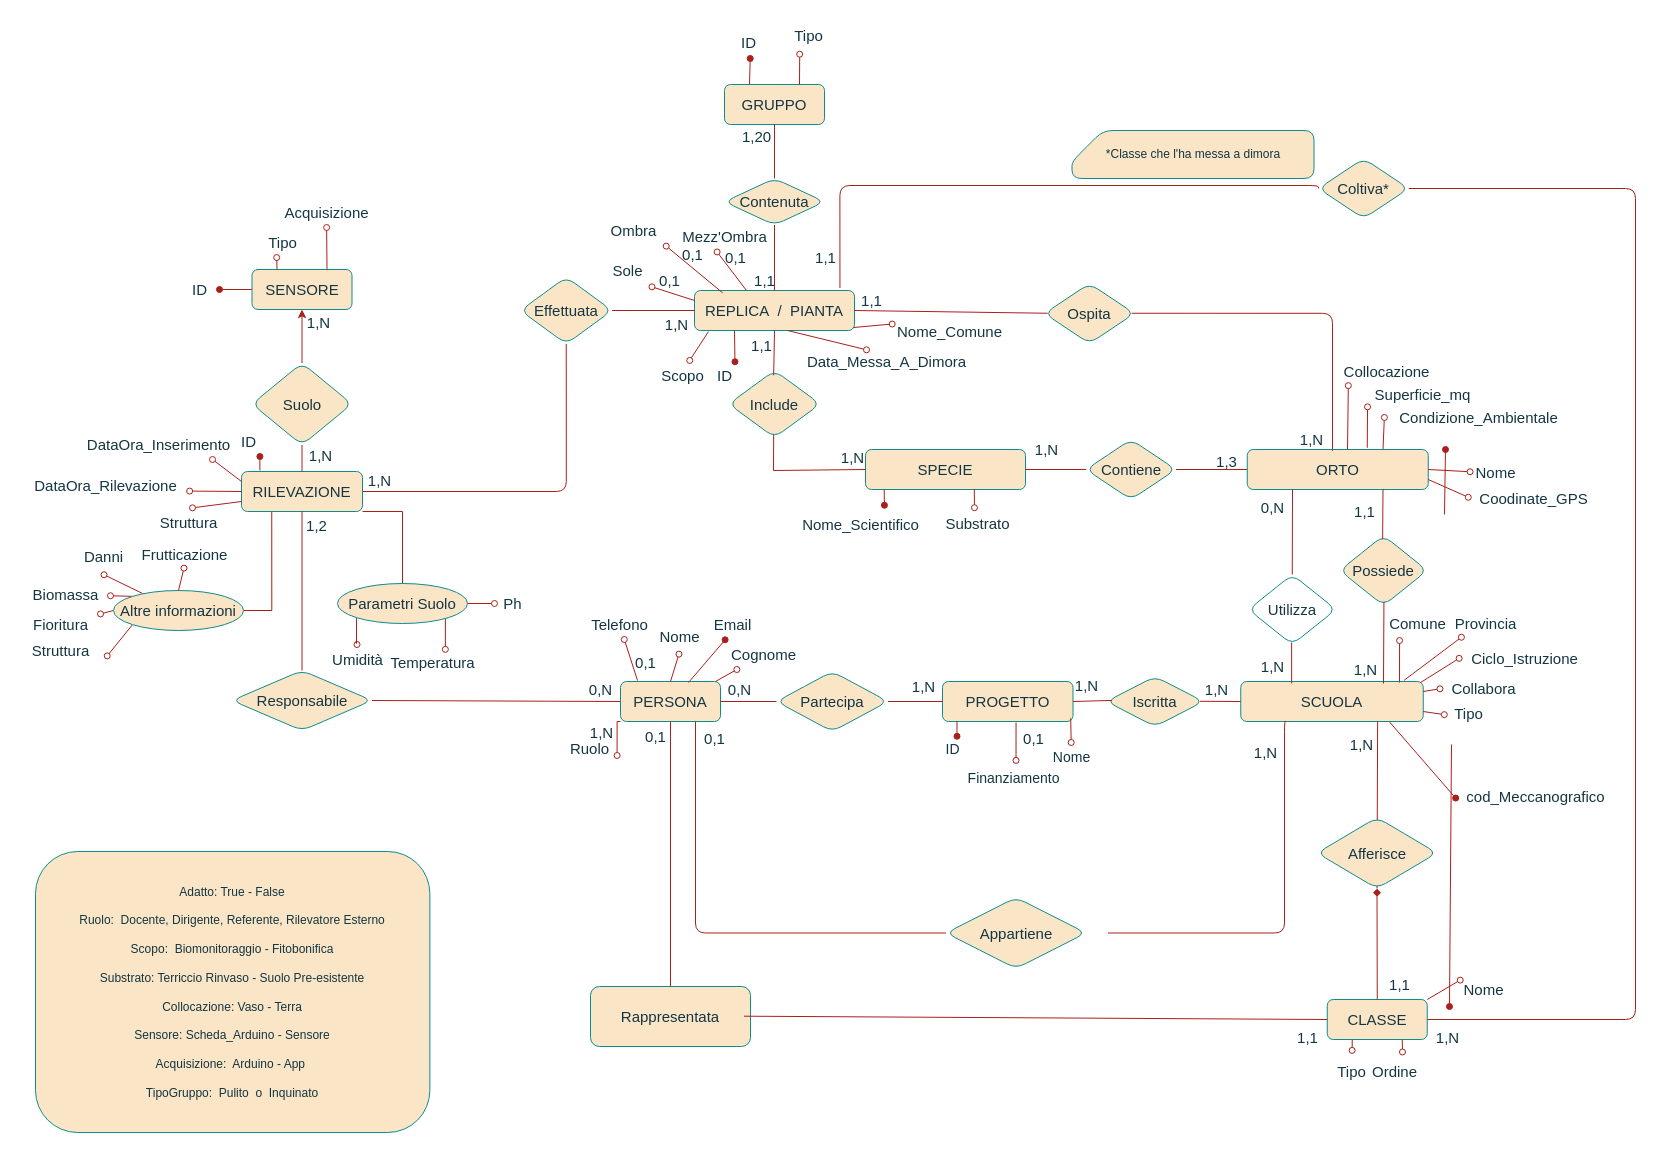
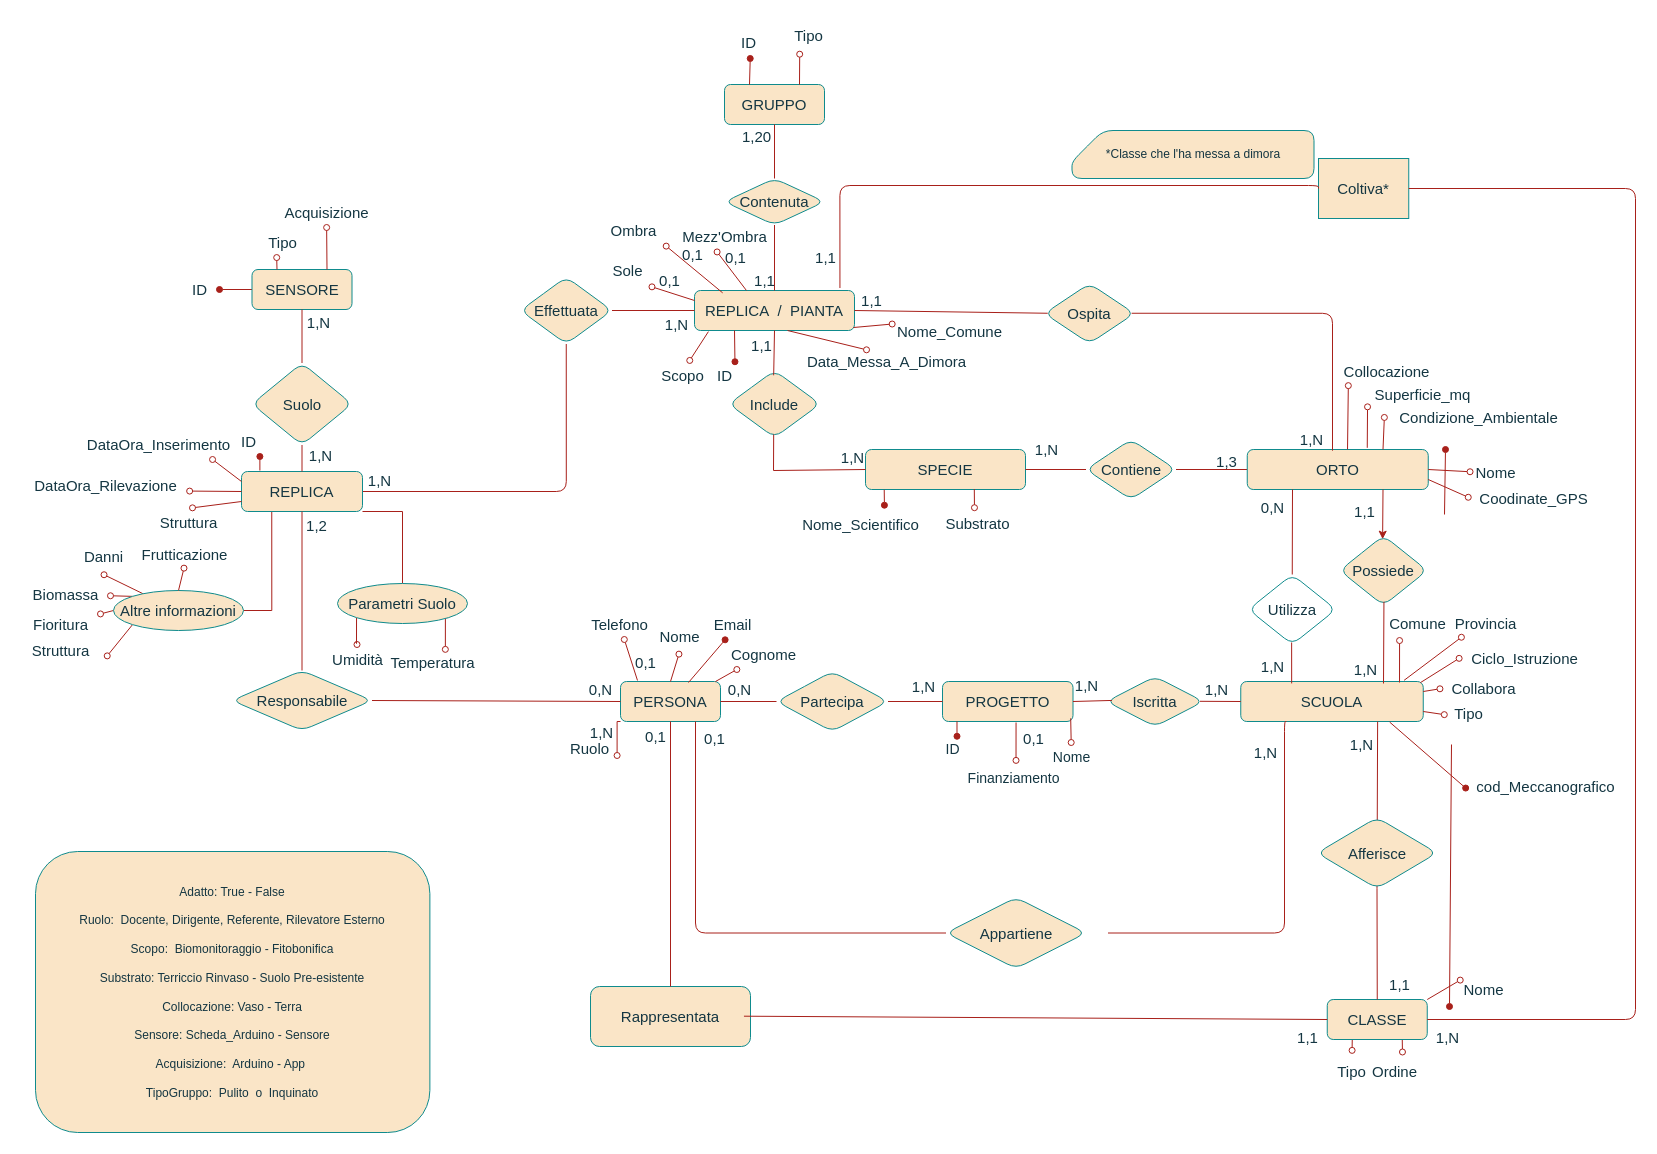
- <mxCell id="41" value="Coltiva*" style="rhombus;whiteSpace=wrap;html=1;fontSize=15;labelBackgroundColor=none;rounded=1;fillColor=#FAE5C7;strokeColor=#0F8B8D;fontColor=#143642;" parent="1" vertex="1"><mxGeometry x="1318" y="158" width="90.25" height="60" as="geometry" /></mxCell>
+ <mxCell id="41" value="Coltiva*" style="whiteSpace=wrap;html=1;fontSize=15;labelBackgroundColor=none;fillColor=#FAE5C7;strokeColor=#0F8B8D;fontColor=#143642;rounded=0;" parent="1" vertex="1"><mxGeometry x="1318" y="158" width="90.25" height="60" as="geometry" /></mxCell>
- <mxCell id="52" value="" style="endArrow=classic;html=1;rounded=0;entryX=0.5;entryY=1;entryDx=0;entryDy=0;entryPerimeter=0;exitX=0.5;exitY=0;exitDx=0;exitDy=0;labelBackgroundColor=none;strokeColor=#A8201A;fontColor=default;" parent="1" source="28" target="27" edge="1"><mxGeometry width="50" height="50" relative="1" as="geometry"><mxPoint x="1096" y="325" as="sourcePoint" /><mxPoint x="1146" y="275" as="targetPoint" /></mxGeometry></mxCell>
+ <mxCell id="52" value="" style="endArrow=none;html=1;rounded=0;entryX=0.5;entryY=1;entryDx=0;entryDy=0;entryPerimeter=0;exitX=0.5;exitY=0;exitDx=0;exitDy=0;labelBackgroundColor=none;strokeColor=#A8201A;fontColor=default;" parent="1" source="28" target="27" edge="1"><mxGeometry width="50" height="50" relative="1" as="geometry"><mxPoint x="1096" y="325" as="sourcePoint" /><mxPoint x="1146" y="275" as="targetPoint" /></mxGeometry></mxCell>
- <mxCell id="22" value="RILEVAZIONE" style="whiteSpace=wrap;html=1;rounded=1;shadow=0;glass=0;fontSize=15;points=[[0,0,0,0,0],[0,0.25,0,0,0],[0,0.5,0,0,0],[0,0.75,0,0,0],[0,1,0,0,0],[0.25,0,0,0,0],[0.25,1,0,0,0],[0.5,0,0,0,0],[0.5,1,0,0,0],[0.75,0,0,0,0],[0.75,1,0,0,0],[1,0,0,0,0],[1,0.25,0,0,0],[1,0.5,0,0,0],[1,0.75,0,0,0],[1,1,0,0,0]];movable=1;resizable=1;rotatable=1;deletable=1;editable=1;locked=0;connectable=1;labelBackgroundColor=none;fillColor=#FAE5C7;strokeColor=#0F8B8D;fontColor=#143642;" parent="1" vertex="1"><mxGeometry x="241" y="471" width="121" height="40" as="geometry" /></mxCell>
+ <mxCell id="22" value="REPLICA" style="whiteSpace=wrap;html=1;rounded=1;shadow=0;glass=0;fontSize=15;points=[[0,0,0,0,0],[0,0.25,0,0,0],[0,0.5,0,0,0],[0,0.75,0,0,0],[0,1,0,0,0],[0.25,0,0,0,0],[0.25,1,0,0,0],[0.5,0,0,0,0],[0.5,1,0,0,0],[0.75,0,0,0,0],[0.75,1,0,0,0],[1,0,0,0,0],[1,0.25,0,0,0],[1,0.5,0,0,0],[1,0.75,0,0,0],[1,1,0,0,0]];movable=1;resizable=1;rotatable=1;deletable=1;editable=1;locked=0;connectable=1;labelBackgroundColor=none;fillColor=#FAE5C7;strokeColor=#0F8B8D;fontColor=#143642;" parent="1" vertex="1"><mxGeometry x="241" y="471" width="121" height="40" as="geometry" /></mxCell>
- <mxCell id="65" value="" style="endArrow=none;html=1;rounded=0;entryX=0.49;entryY=0.053;entryDx=0;entryDy=0;exitX=0.75;exitY=1;exitDx=0;exitDy=0;exitPerimeter=0;labelBackgroundColor=none;strokeColor=#A8201A;fontColor=default;entryPerimeter=0;" parent="1" source="8" target="6" edge="1"><mxGeometry width="50" height="50" relative="1" as="geometry"><mxPoint x="1150" y="390" as="sourcePoint" /><mxPoint x="1200" y="340" as="targetPoint" /></mxGeometry></mxCell>
+ <mxCell id="65" value="" style="endArrow=classic;html=1;rounded=0;entryX=0.49;entryY=0.053;entryDx=0;entryDy=0;exitX=0.75;exitY=1;exitDx=0;exitDy=0;exitPerimeter=0;labelBackgroundColor=none;strokeColor=#A8201A;fontColor=default;entryPerimeter=0;" parent="1" source="8" target="6" edge="1"><mxGeometry width="50" height="50" relative="1" as="geometry"><mxPoint x="1150" y="390" as="sourcePoint" /><mxPoint x="1200" y="340" as="targetPoint" /></mxGeometry></mxCell>
- <mxCell id="195" style="edgeStyle=orthogonalEdgeStyle;rounded=0;orthogonalLoop=1;jettySize=auto;html=1;exitX=1;exitY=0.5;exitDx=0;exitDy=0;endArrow=oval;endFill=0;labelBackgroundColor=none;strokeColor=#A8201A;fontColor=default;" edge="1" parent="1" source="196" target="197"><mxGeometry relative="1" as="geometry" /></mxCell>
- <mxCell id="197" value="&lt;span style=&quot;font-size: 15px;&quot;&gt;Ph&lt;br&gt;&lt;/span&gt;" style="text;html=1;align=center;verticalAlign=middle;resizable=0;points=[];autosize=1;strokeColor=none;fillColor=none;fontSize=15;fontFamily=Helvetica;labelBackgroundColor=none;rounded=1;fontColor=#143642;" vertex="1" parent="1"><mxGeometry x="494" y="588" width="36" height="30" as="geometry" /></mxCell>
- <mxCell id="72" value="cod_Meccanografico" style="text;html=1;align=center;verticalAlign=middle;resizable=0;points=[];autosize=1;strokeColor=none;fillColor=none;fontSize=15;fontFamily=Helvetica;labelBackgroundColor=none;rounded=1;fontColor=#143642;" parent="1" vertex="1"><mxGeometry x="1455" y="781" width="160" height="30" as="geometry" /></mxCell>
+ <mxCell id="72" value="cod_Meccanografico" style="text;html=1;align=center;verticalAlign=middle;resizable=0;points=[];autosize=1;strokeColor=none;fillColor=none;fontSize=15;fontFamily=Helvetica;labelBackgroundColor=none;rounded=1;fontColor=#143642;" parent="1" vertex="1"><mxGeometry x="1465" y="771" width="160" height="30" as="geometry" /></mxCell>
- <mxCell id="44" value="" style="endArrow=diamond;html=1;rounded=0;entryX=0.5;entryY=1;entryDx=0;entryDy=0;exitX=0.5;exitY=0;exitDx=0;exitDy=0;exitPerimeter=0;labelBackgroundColor=none;strokeColor=#A8201A;fontColor=default;" parent="1" source="13" target="30" edge="1"><mxGeometry width="50" height="50" relative="1" as="geometry"><mxPoint x="1332" y="975" as="sourcePoint" /><mxPoint x="1064" y="706" as="targetPoint" /></mxGeometry></mxCell>
+ <mxCell id="44" value="" style="endArrow=none;html=1;rounded=0;entryX=0.5;entryY=1;entryDx=0;entryDy=0;exitX=0.5;exitY=0;exitDx=0;exitDy=0;exitPerimeter=0;labelBackgroundColor=none;strokeColor=#A8201A;fontColor=default;" parent="1" source="13" target="30" edge="1"><mxGeometry width="50" height="50" relative="1" as="geometry"><mxPoint x="1332" y="975" as="sourcePoint" /><mxPoint x="1064" y="706" as="targetPoint" /></mxGeometry></mxCell>
